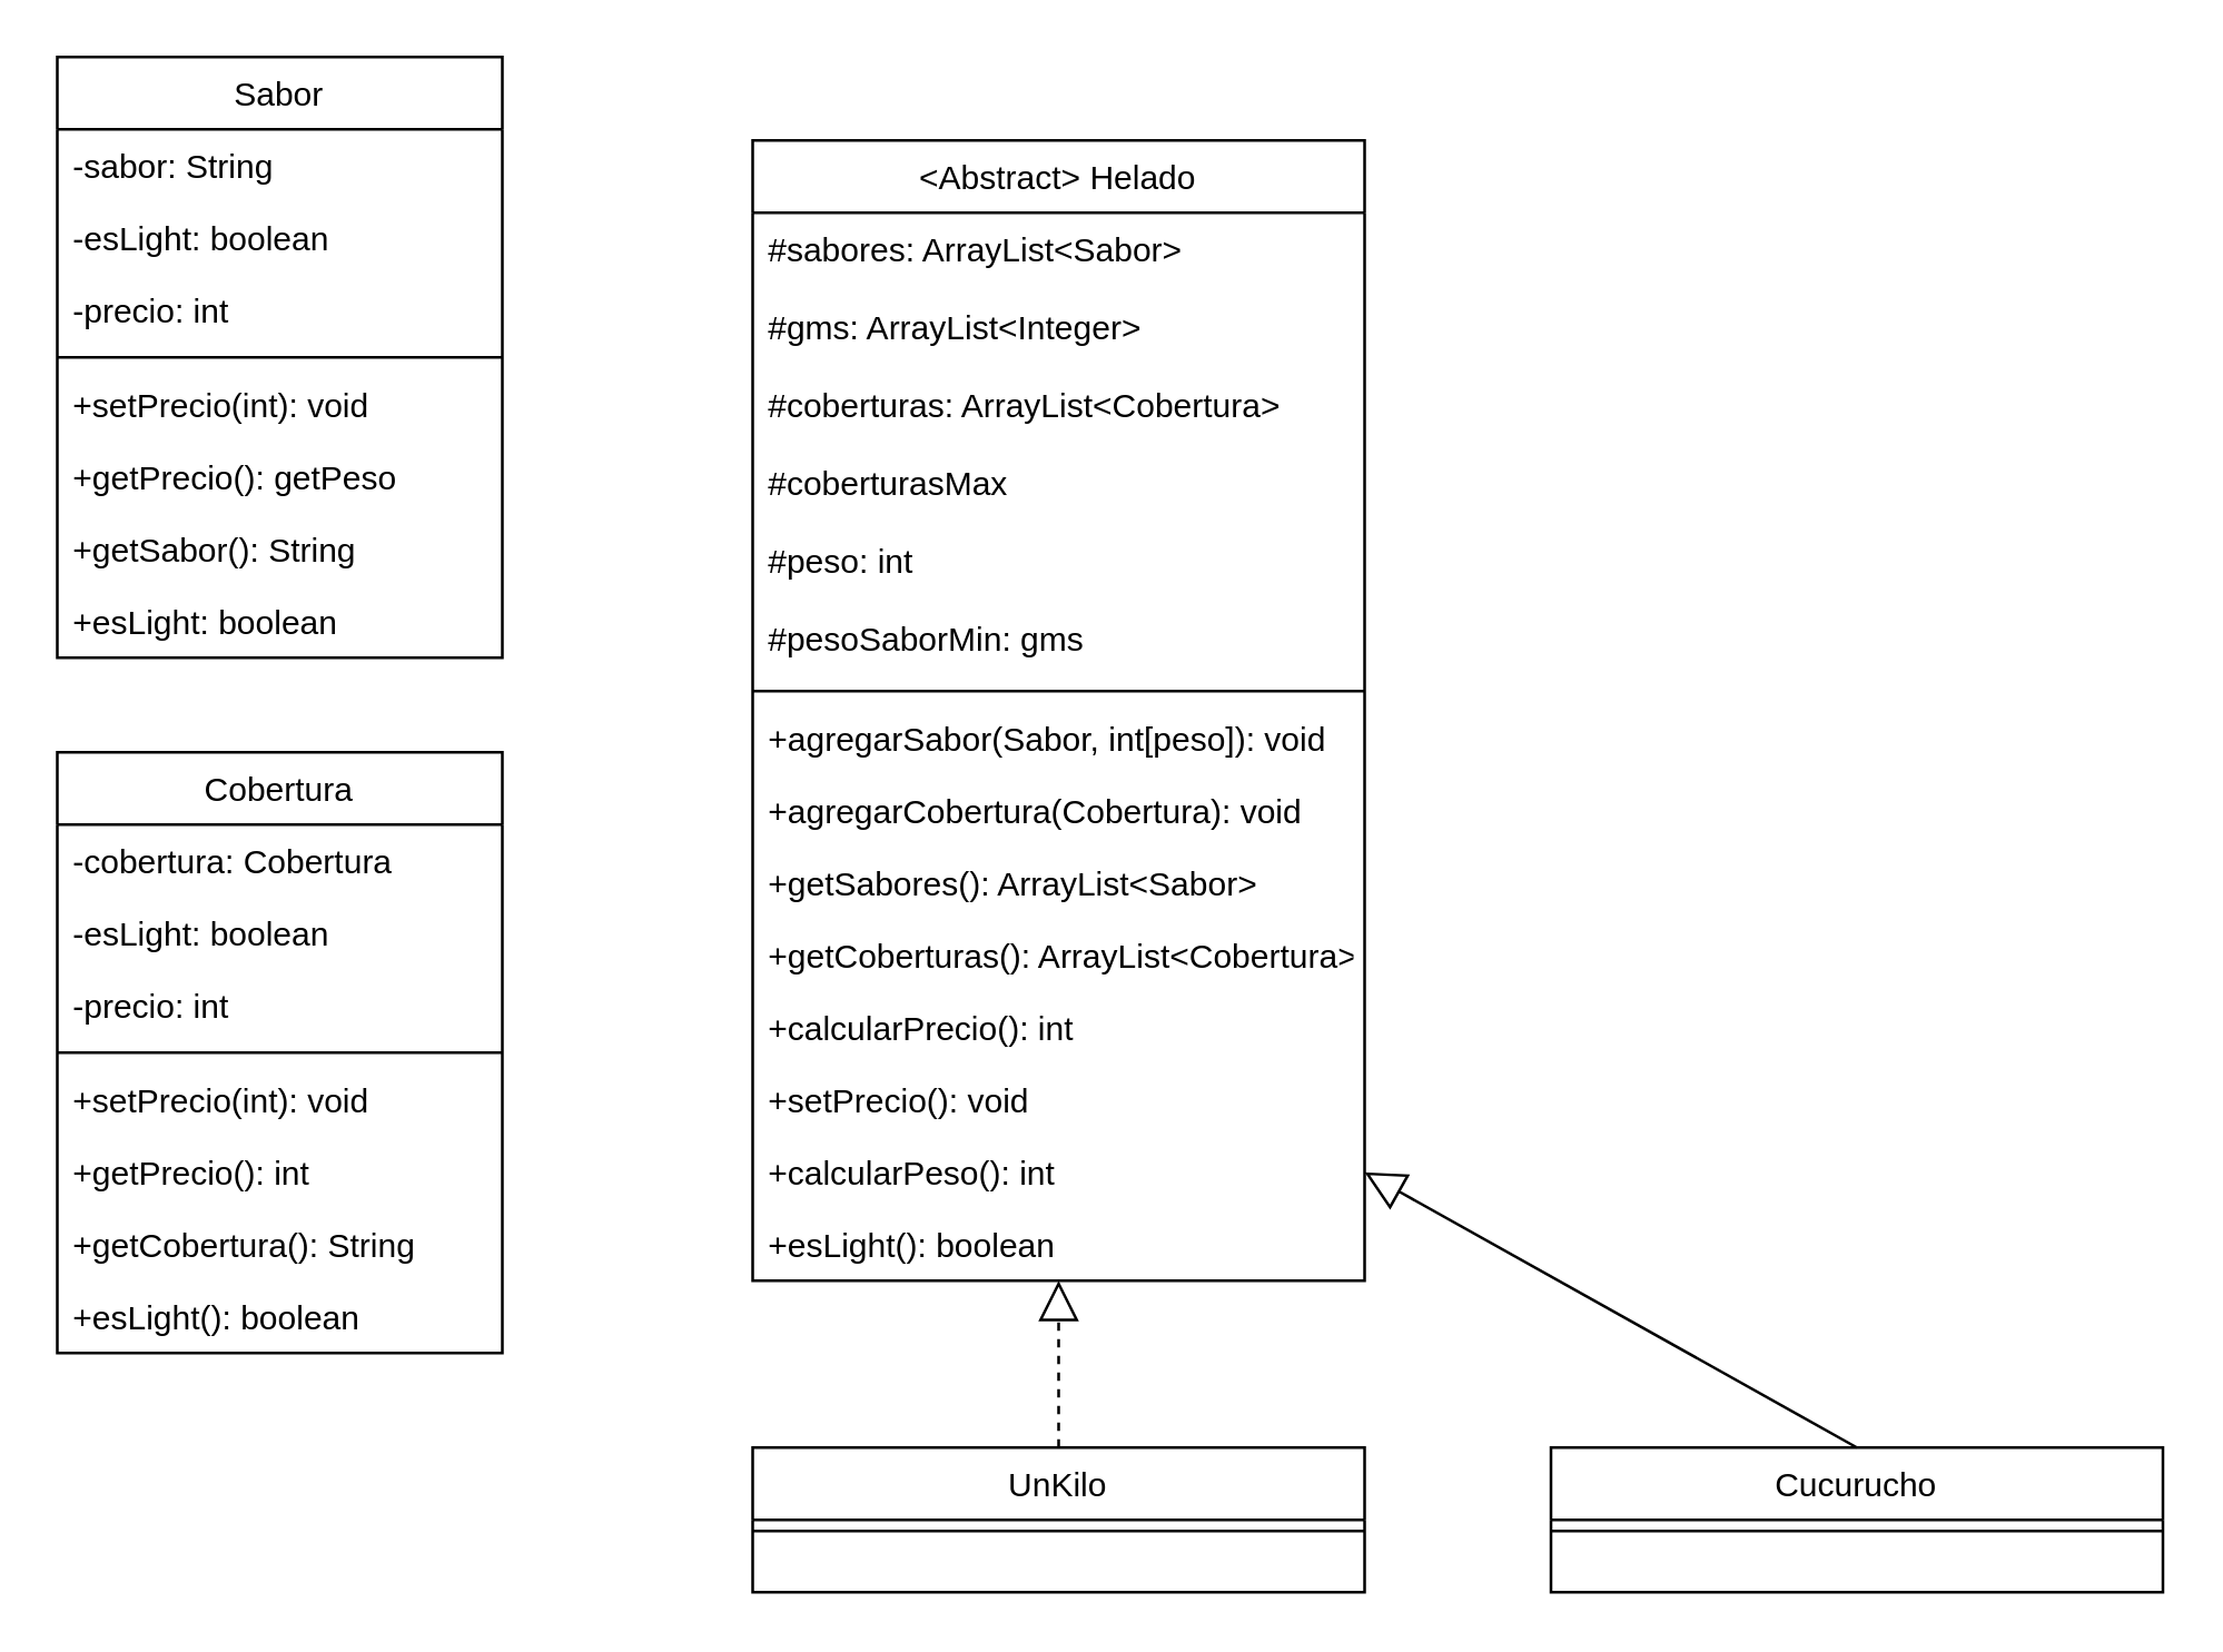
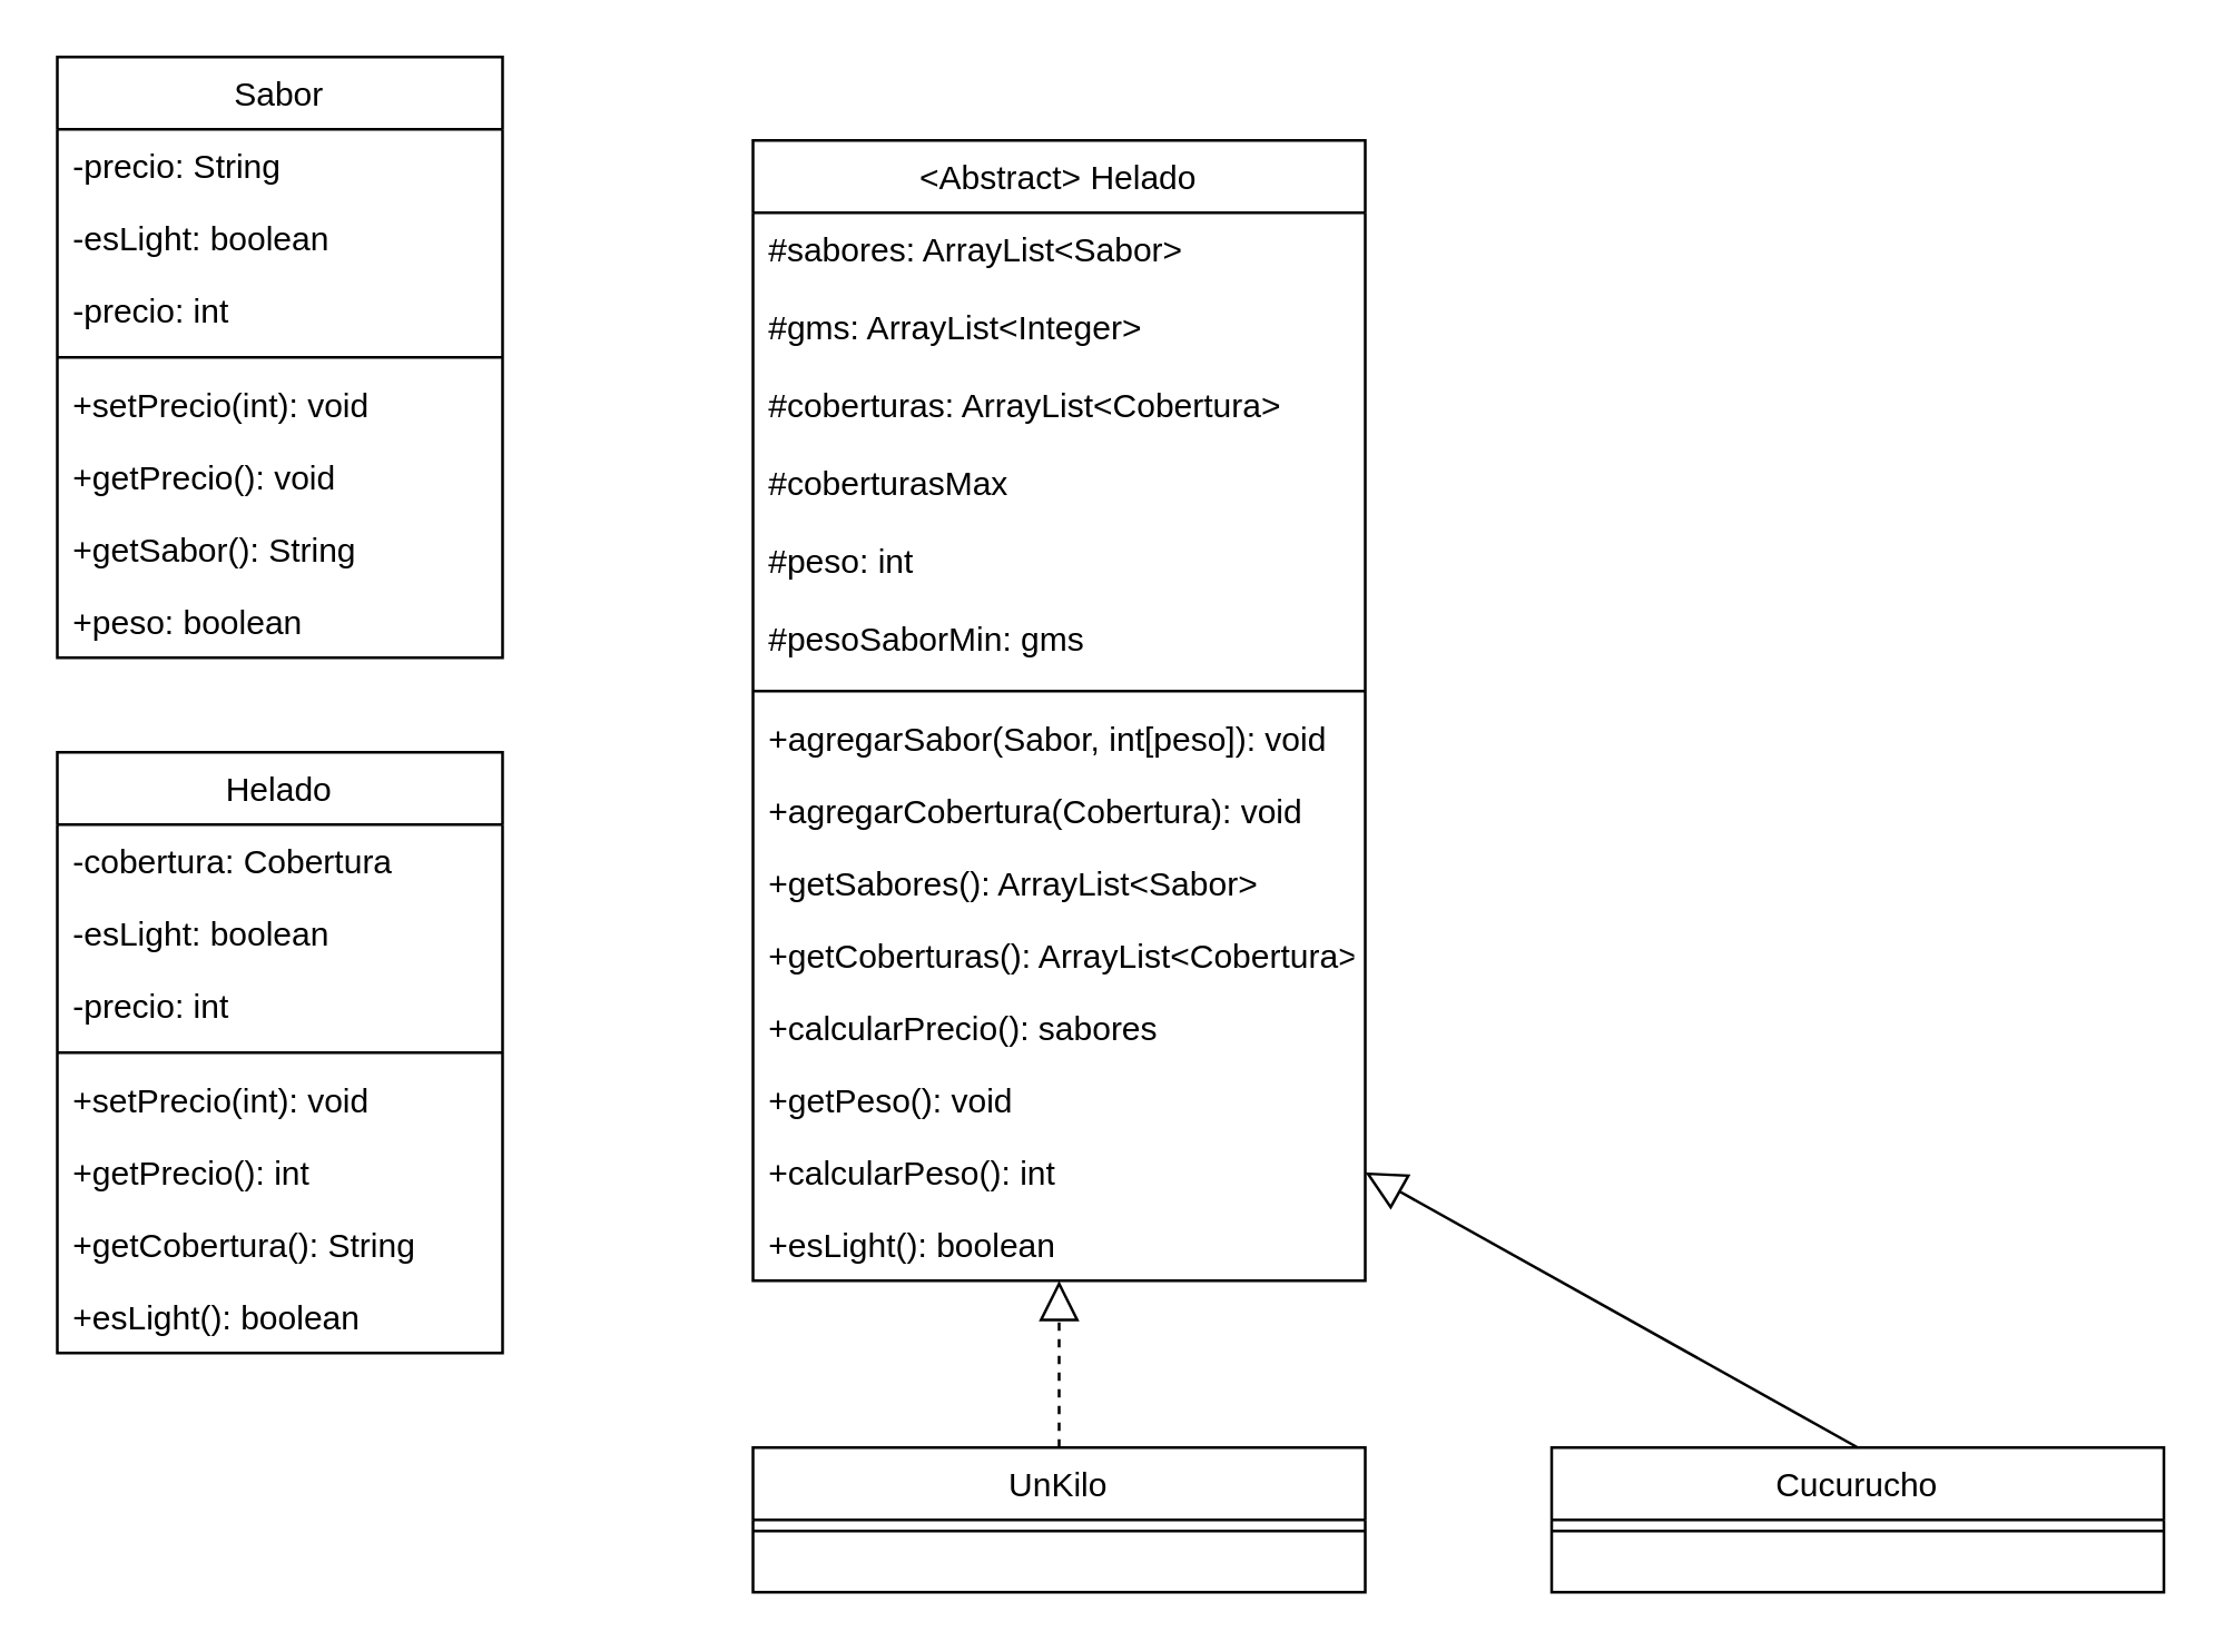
- <mxCell id="3" value="-sabor: String" style="text;align=left;verticalAlign=top;spacingLeft=4;spacingRight=4;overflow=hidden;rotatable=0;points=[[0,0.5],[1,0.5]];portConstraint=eastwest;" parent="2" vertex="1"><mxGeometry y="26" width="160" height="26" as="geometry" /></mxCell>
+ <mxCell id="3" value="-precio: String" style="text;align=left;verticalAlign=top;spacingLeft=4;spacingRight=4;overflow=hidden;rotatable=0;points=[[0,0.5],[1,0.5]];portConstraint=eastwest;" parent="2" vertex="1"><mxGeometry y="26" width="160" height="26" as="geometry" /></mxCell>
- <mxCell id="8" value="+getPrecio(): getPeso" style="text;align=left;verticalAlign=top;spacingLeft=4;spacingRight=4;overflow=hidden;rotatable=0;points=[[0,0.5],[1,0.5]];portConstraint=eastwest;" vertex="1" parent="2"><mxGeometry y="138" width="160" height="26" as="geometry" /></mxCell>
+ <mxCell id="8" value="+getPrecio(): void" style="text;align=left;verticalAlign=top;spacingLeft=4;spacingRight=4;overflow=hidden;rotatable=0;points=[[0,0.5],[1,0.5]];portConstraint=eastwest;" vertex="1" parent="2"><mxGeometry y="138" width="160" height="26" as="geometry" /></mxCell>
- <mxCell id="10" value="+esLight: boolean" style="text;align=left;verticalAlign=top;spacingLeft=4;spacingRight=4;overflow=hidden;rotatable=0;points=[[0,0.5],[1,0.5]];portConstraint=eastwest;" vertex="1" parent="2"><mxGeometry y="190" width="160" height="26" as="geometry" /></mxCell>
+ <mxCell id="10" value="+peso: boolean" style="text;align=left;verticalAlign=top;spacingLeft=4;spacingRight=4;overflow=hidden;rotatable=0;points=[[0,0.5],[1,0.5]];portConstraint=eastwest;" vertex="1" parent="2"><mxGeometry y="190" width="160" height="26" as="geometry" /></mxCell>
- <mxCell id="30" value="Cobertura" style="swimlane;fontStyle=0;align=center;verticalAlign=top;childLayout=stackLayout;horizontal=1;startSize=26;horizontalStack=0;resizeParent=1;resizeLast=0;collapsible=1;marginBottom=0;rounded=0;shadow=0;strokeWidth=1;" parent="1" vertex="1"><mxGeometry x="20" y="270" width="160" height="216" as="geometry"><mxRectangle x="130" y="380" width="160" height="26" as="alternateBounds" /></mxGeometry></mxCell>
+ <mxCell id="30" value="Helado" style="swimlane;fontStyle=0;align=center;verticalAlign=top;childLayout=stackLayout;horizontal=1;startSize=26;horizontalStack=0;resizeParent=1;resizeLast=0;collapsible=1;marginBottom=0;rounded=0;shadow=0;strokeWidth=1;" parent="1" vertex="1"><mxGeometry x="20" y="270" width="160" height="216" as="geometry"><mxRectangle x="130" y="380" width="160" height="26" as="alternateBounds" /></mxGeometry></mxCell>
- <mxCell id="23" value="+calcularPrecio(): int" style="text;align=left;verticalAlign=top;spacingLeft=4;spacingRight=4;overflow=hidden;rotatable=0;points=[[0,0.5],[1,0.5]];portConstraint=eastwest;" parent="11" vertex="1"><mxGeometry y="306" width="220" height="26" as="geometry" /></mxCell>
+ <mxCell id="23" value="+calcularPrecio(): sabores" style="text;align=left;verticalAlign=top;spacingLeft=4;spacingRight=4;overflow=hidden;rotatable=0;points=[[0,0.5],[1,0.5]];portConstraint=eastwest;" parent="11" vertex="1"><mxGeometry y="306" width="220" height="26" as="geometry" /></mxCell>
- <mxCell id="24" value="+setPrecio(): void" style="text;align=left;verticalAlign=top;spacingLeft=4;spacingRight=4;overflow=hidden;rotatable=0;points=[[0,0.5],[1,0.5]];portConstraint=eastwest;" vertex="1" parent="11"><mxGeometry y="332" width="220" height="26" as="geometry" /></mxCell>
+ <mxCell id="24" value="+getPeso(): void" style="text;align=left;verticalAlign=top;spacingLeft=4;spacingRight=4;overflow=hidden;rotatable=0;points=[[0,0.5],[1,0.5]];portConstraint=eastwest;" vertex="1" parent="11"><mxGeometry y="332" width="220" height="26" as="geometry" /></mxCell>
